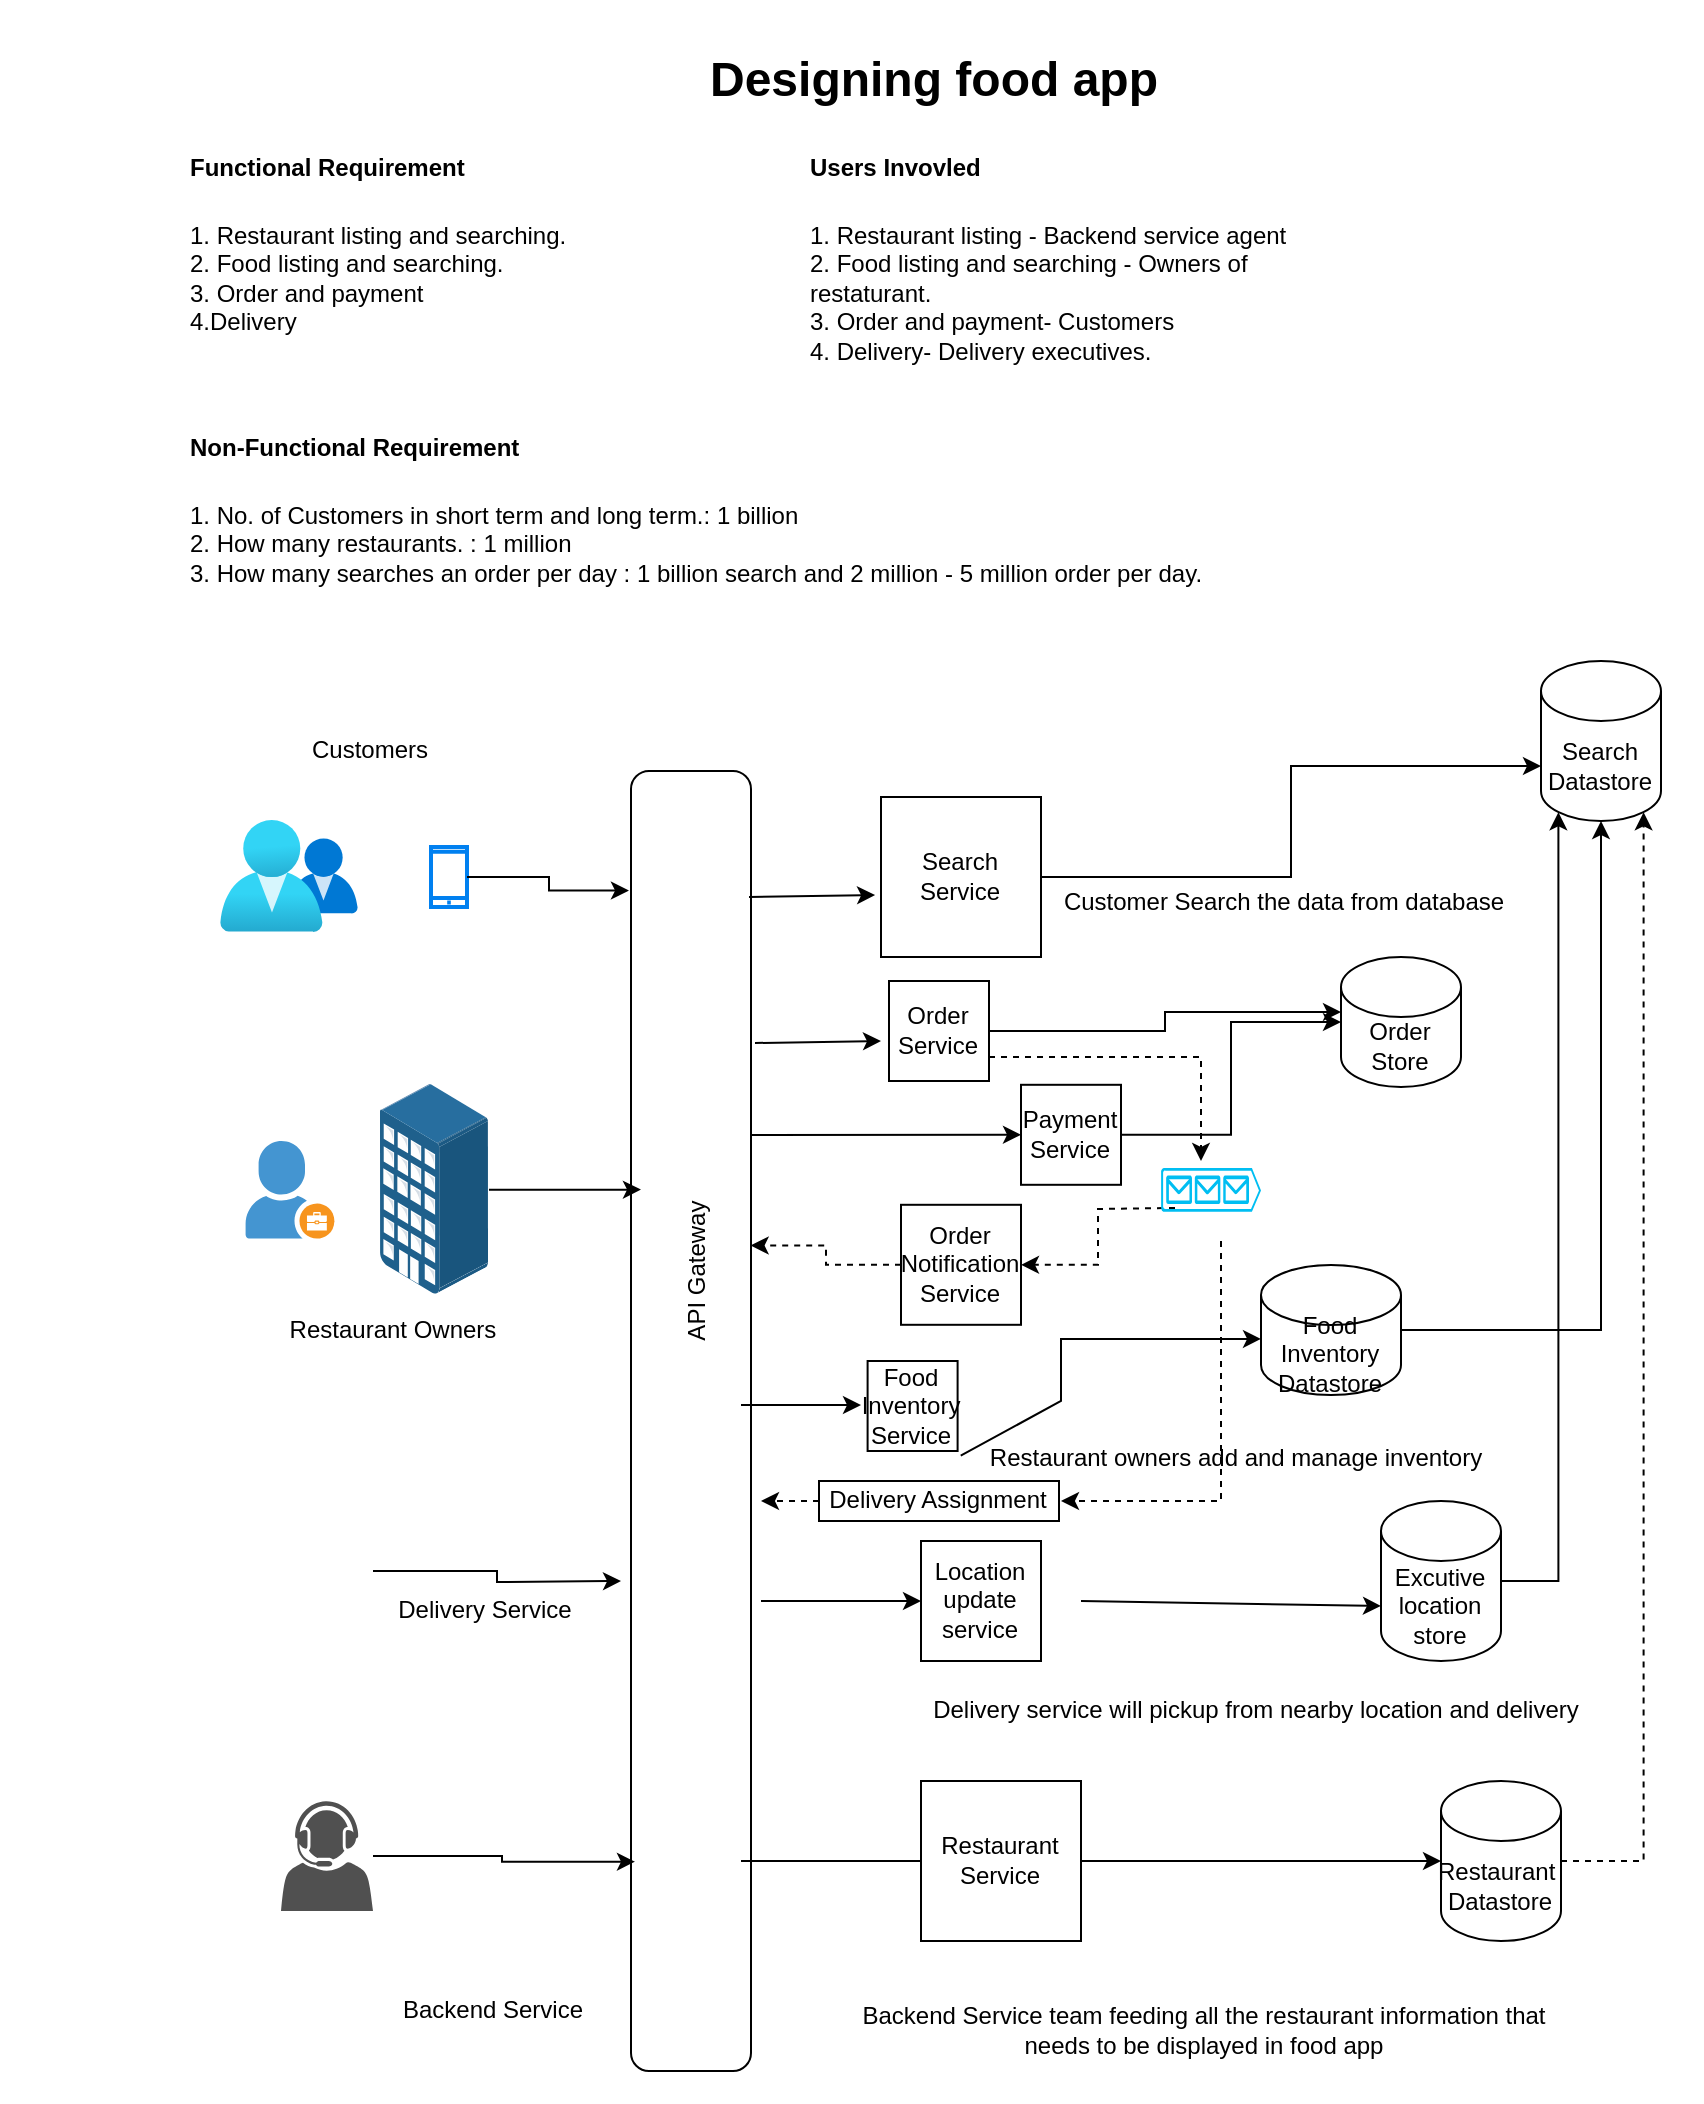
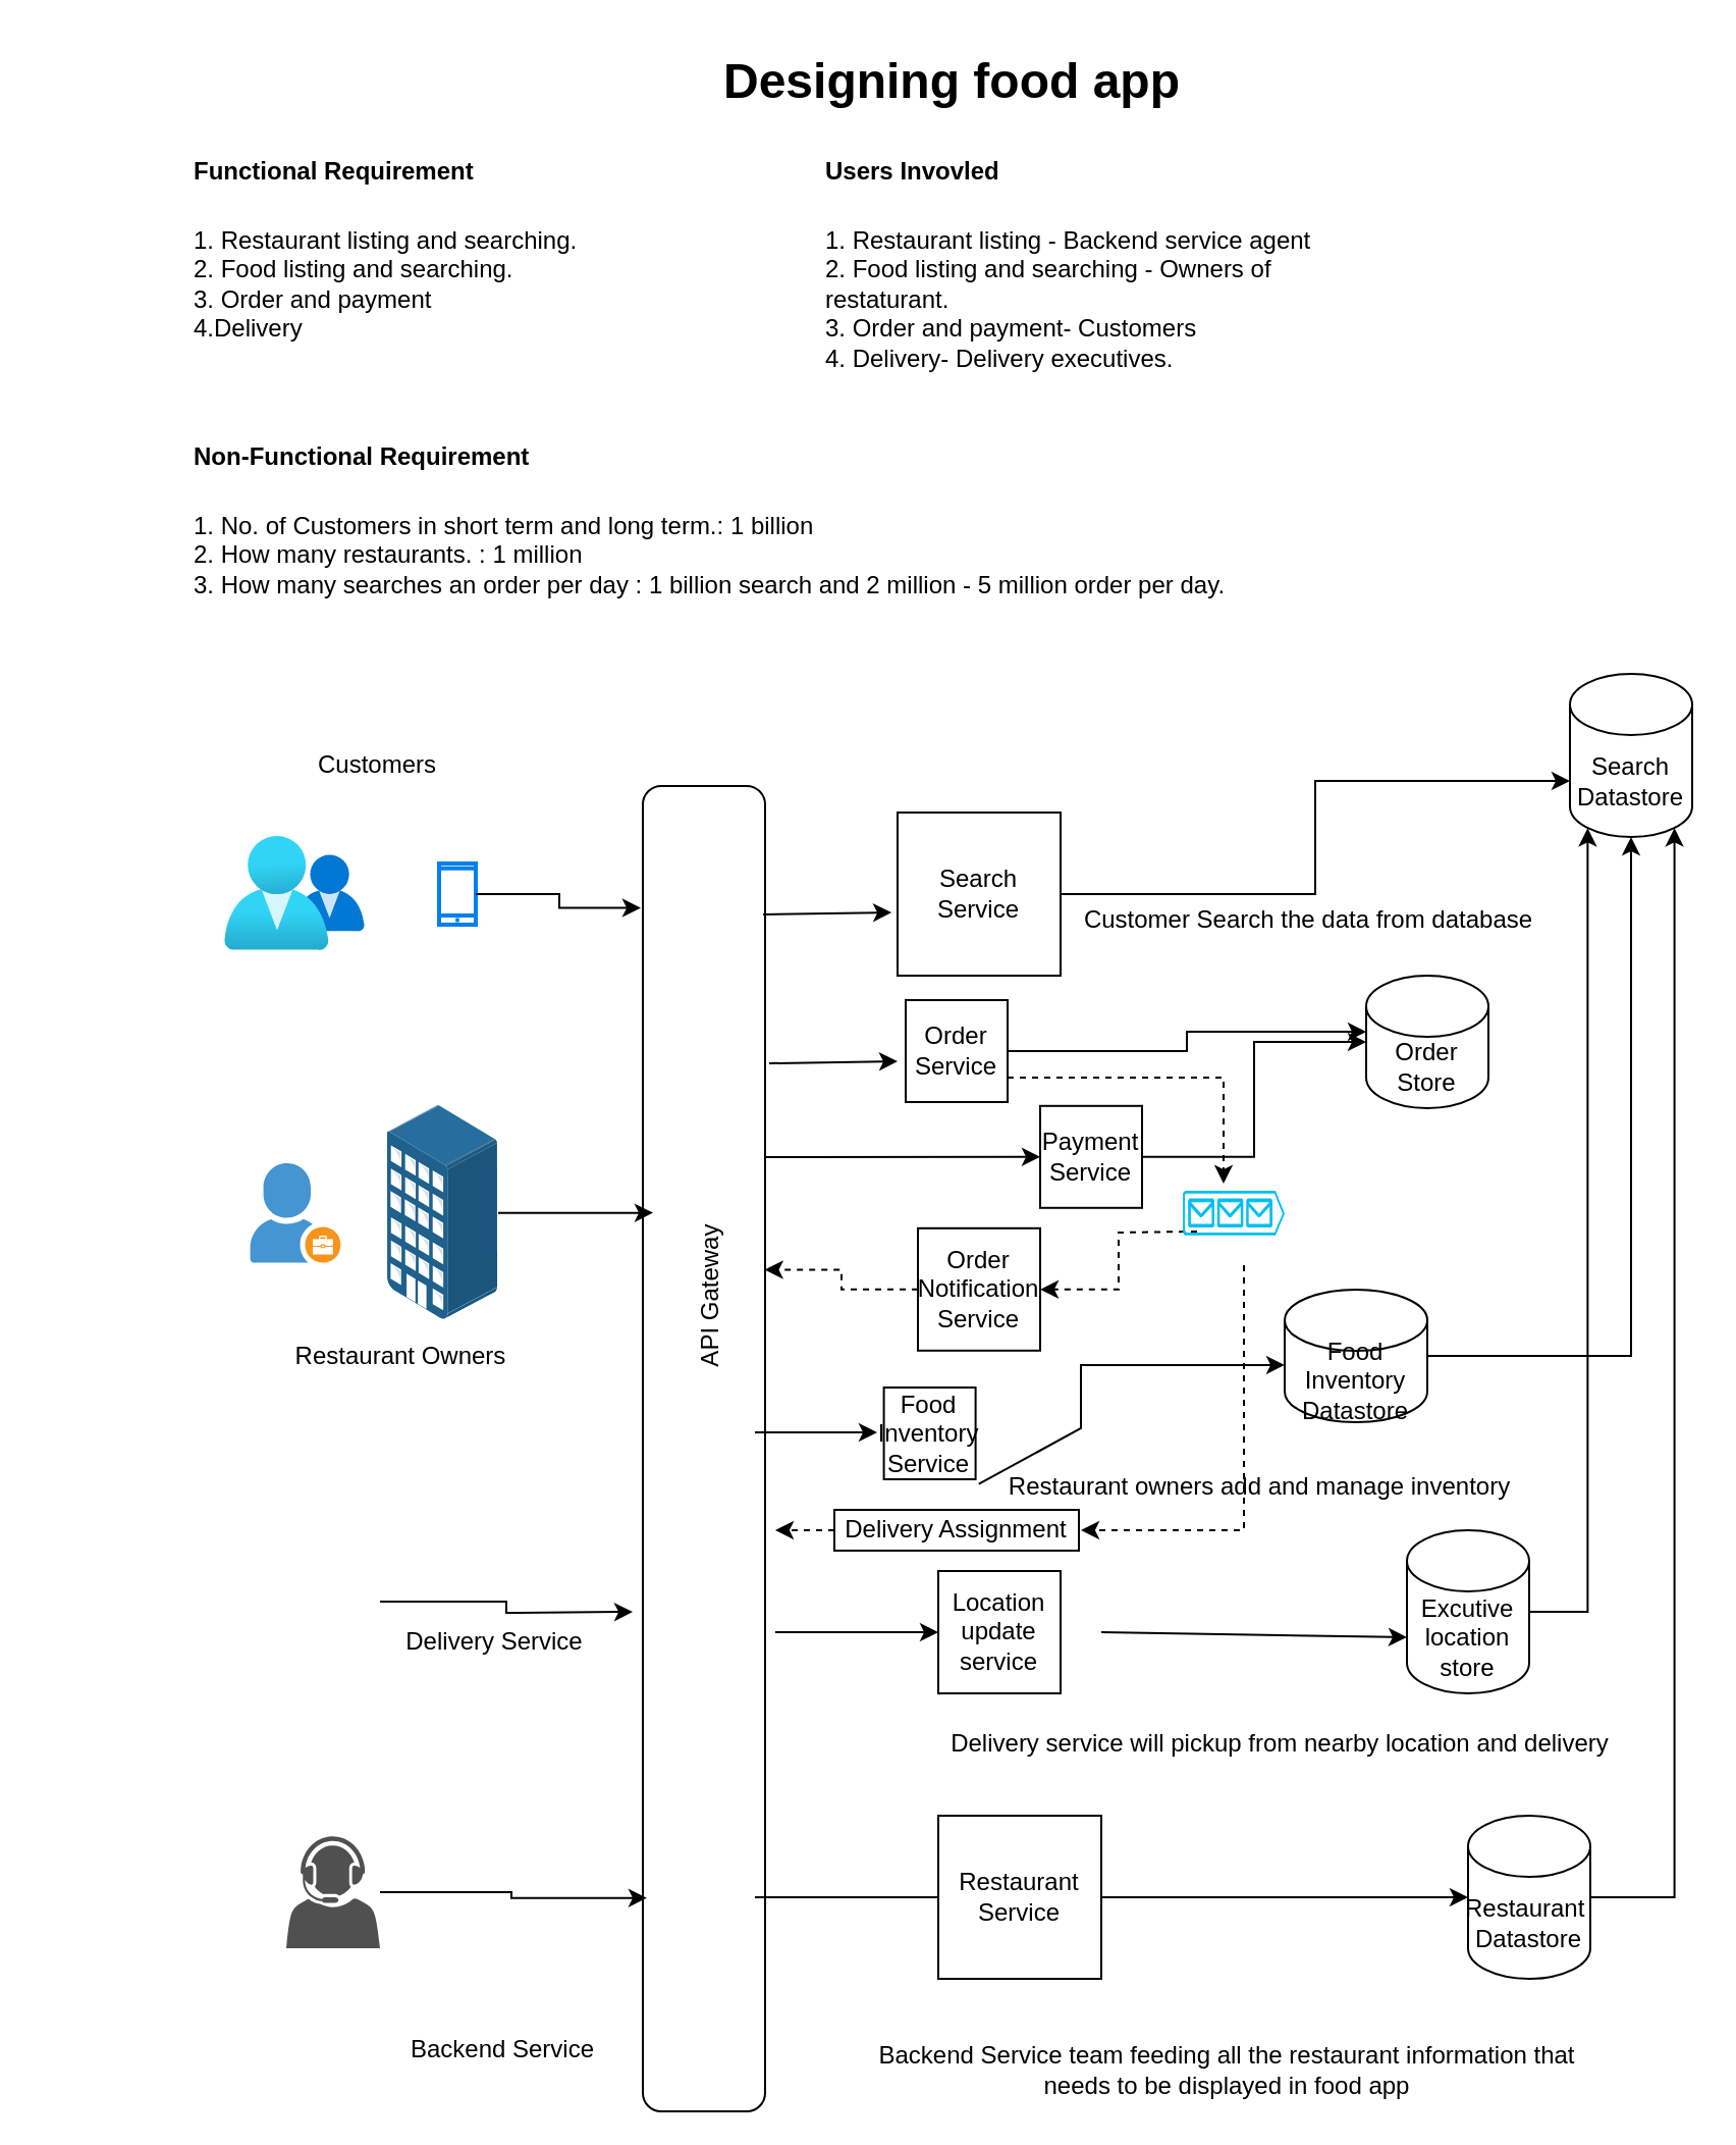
- <mxCell id="23" style="edgeStyle=orthogonalEdgeStyle;rounded=0;orthogonalLoop=1;jettySize=auto;html=1;entryX=0.855;entryY=1;entryDx=0;entryDy=-4.35;entryPerimeter=0;exitX=1;exitY=0.5;exitDx=0;exitDy=0;exitPerimeter=0;dashed=1;" edge="1" parent="1" source="24" target="38"><mxGeometry relative="1" as="geometry"><mxPoint x="820" y="400" as="targetPoint" /><mxPoint x="790" y="890" as="sourcePoint" /></mxGeometry></mxCell>
+ <mxCell id="23" style="edgeStyle=orthogonalEdgeStyle;rounded=0;orthogonalLoop=1;jettySize=auto;html=1;entryX=0.855;entryY=1;entryDx=0;entryDy=-4.35;entryPerimeter=0;exitX=1;exitY=0.5;exitDx=0;exitDy=0;exitPerimeter=0;" edge="1" parent="1" source="24" target="38"><mxGeometry relative="1" as="geometry"><mxPoint x="820" y="400" as="targetPoint" /><mxPoint x="790" y="890" as="sourcePoint" /></mxGeometry></mxCell>
